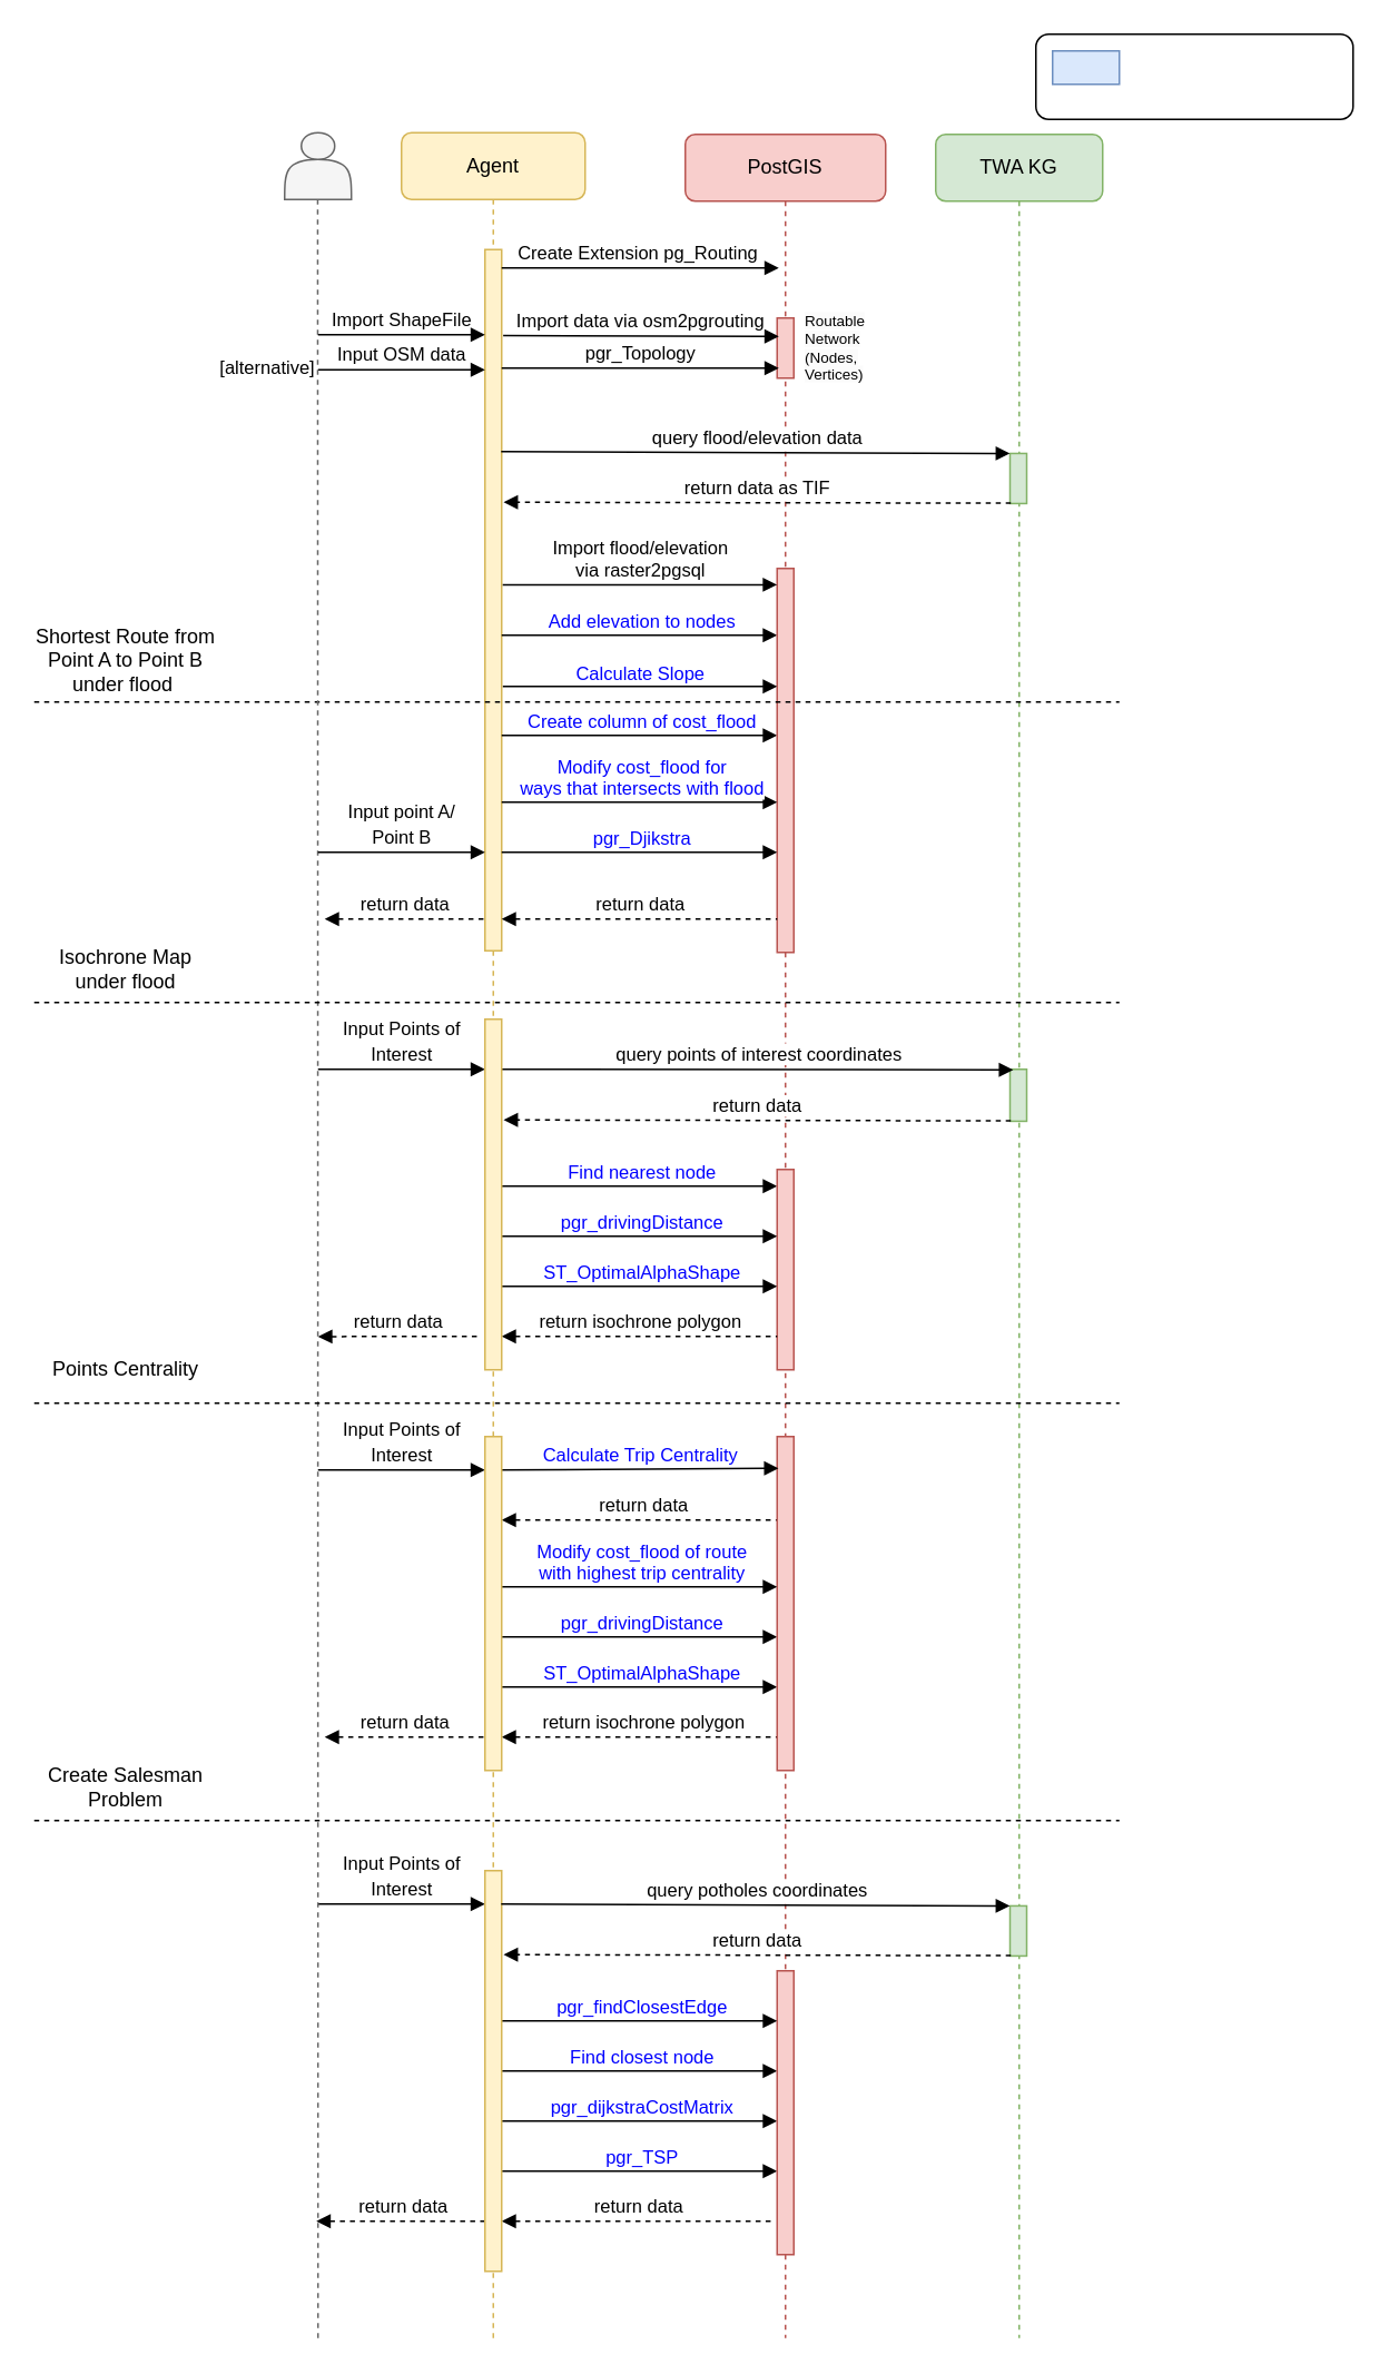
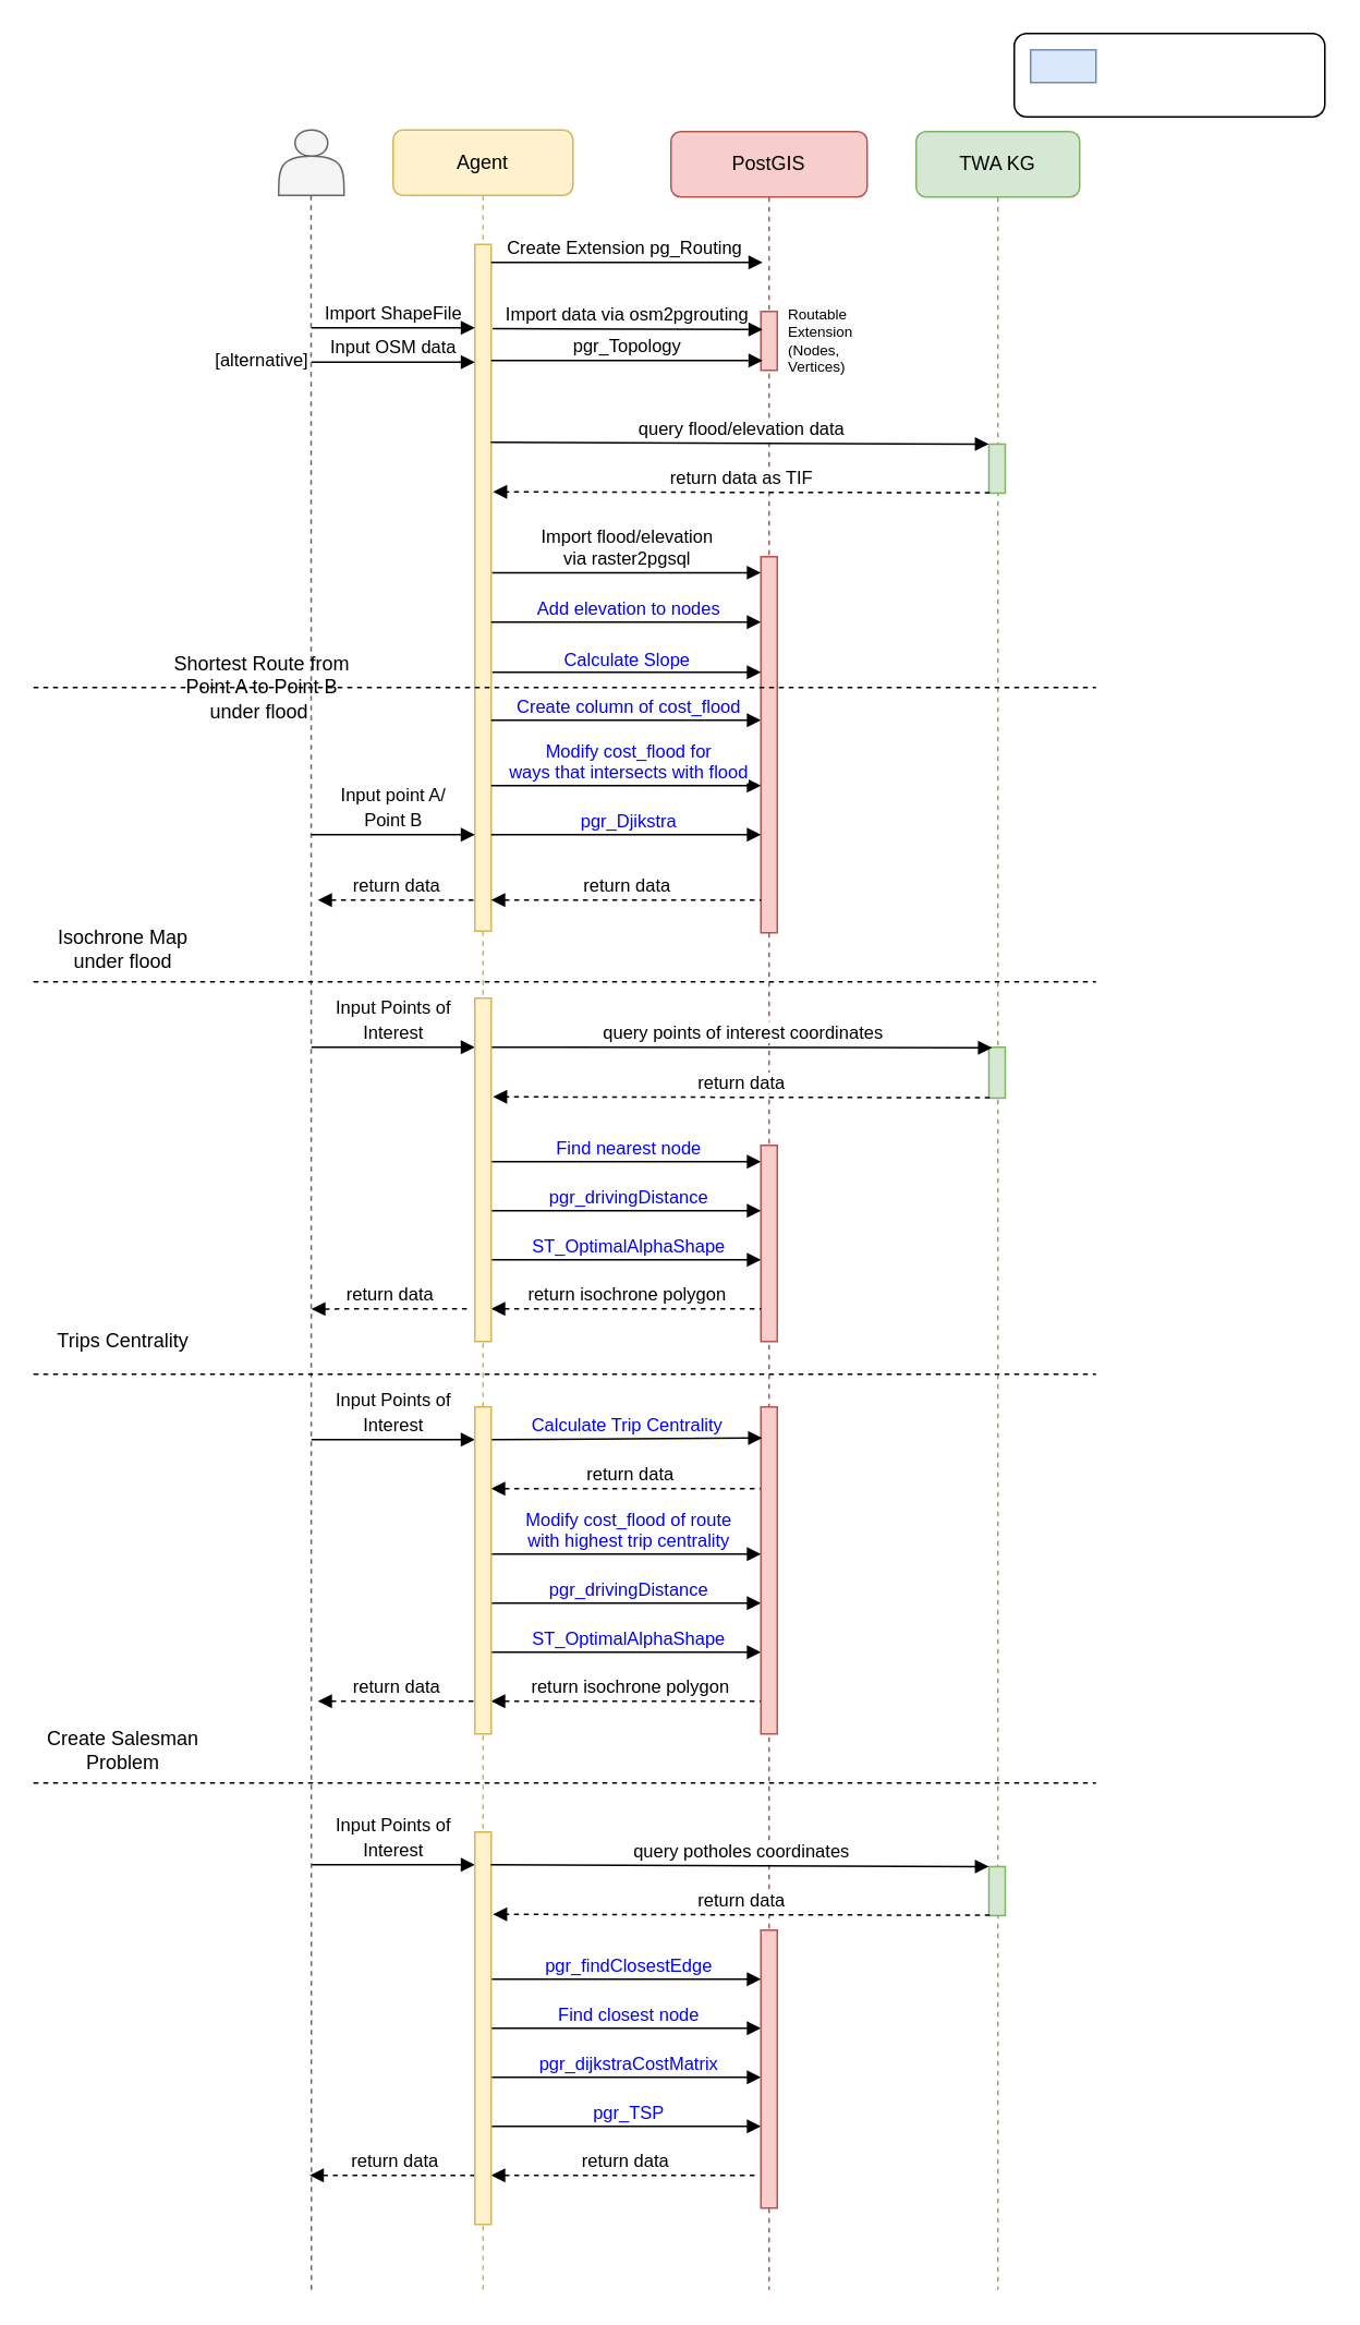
- <mxCell id="21" value="&lt;span style=&quot;color: rgb(0, 0, 0); font-family: Helvetica; font-size: 9px; font-style: normal; font-variant-ligatures: normal; font-variant-caps: normal; font-weight: 400; letter-spacing: normal; orphans: 2; text-align: center; text-indent: 0px; text-transform: none; widows: 2; word-spacing: 0px; -webkit-text-stroke-width: 0px; background-color: rgb(251, 251, 251); text-decoration-thickness: initial; text-decoration-style: initial; text-decoration-color: initial; float: none; display: inline !important;&quot;&gt;Routable Network (Nodes, Vertices)&lt;/span&gt;" style="text;whiteSpace=wrap;html=1;fontSize=9;" parent="17" vertex="1"><mxGeometry x="70" y="100" width="40" height="40" as="geometry" /></mxCell>
+ <mxCell id="21" value="&lt;span style=&quot;color: rgb(0, 0, 0); font-family: Helvetica; font-size: 9px; font-style: normal; font-variant-ligatures: normal; font-variant-caps: normal; font-weight: 400; letter-spacing: normal; orphans: 2; text-align: center; text-indent: 0px; text-transform: none; widows: 2; word-spacing: 0px; -webkit-text-stroke-width: 0px; background-color: rgb(251, 251, 251); text-decoration-thickness: initial; text-decoration-style: initial; text-decoration-color: initial; float: none; display: inline !important;&quot;&gt;Routable Extension (Nodes, Vertices)&lt;/span&gt;" style="text;whiteSpace=wrap;html=1;fontSize=9;" parent="17" vertex="1"><mxGeometry x="70" y="100" width="40" height="40" as="geometry" /></mxCell>
- <mxCell id="83" value="Shortest Route from &lt;br&gt;Point A to Point B under flood&amp;nbsp;" style="text;html=1;strokeColor=none;fillColor=none;align=center;verticalAlign=middle;whiteSpace=wrap;rounded=0;" parent="1" vertex="1"><mxGeometry x="20" y="370" width="110" height="50" as="geometry" /></mxCell>
+ <mxCell id="83" value="Shortest Route from &lt;br&gt;Point A to Point B under flood&amp;nbsp;" style="text;html=1;strokeColor=none;fillColor=none;align=center;verticalAlign=middle;whiteSpace=wrap;rounded=0;" parent="1" vertex="1"><mxGeometry x="105" y="395" width="110" height="50" as="geometry" /></mxCell>
- <mxCell id="85" value="Points Centrality" style="text;html=1;strokeColor=none;fillColor=none;align=center;verticalAlign=middle;whiteSpace=wrap;rounded=0;" parent="1" vertex="1"><mxGeometry x="20" y="800" width="110" height="40" as="geometry" /></mxCell>
+ <mxCell id="85" value="Trips Centrality" style="text;html=1;strokeColor=none;fillColor=none;align=center;verticalAlign=middle;whiteSpace=wrap;rounded=0;" parent="1" vertex="1"><mxGeometry x="20" y="800" width="110" height="40" as="geometry" /></mxCell>
